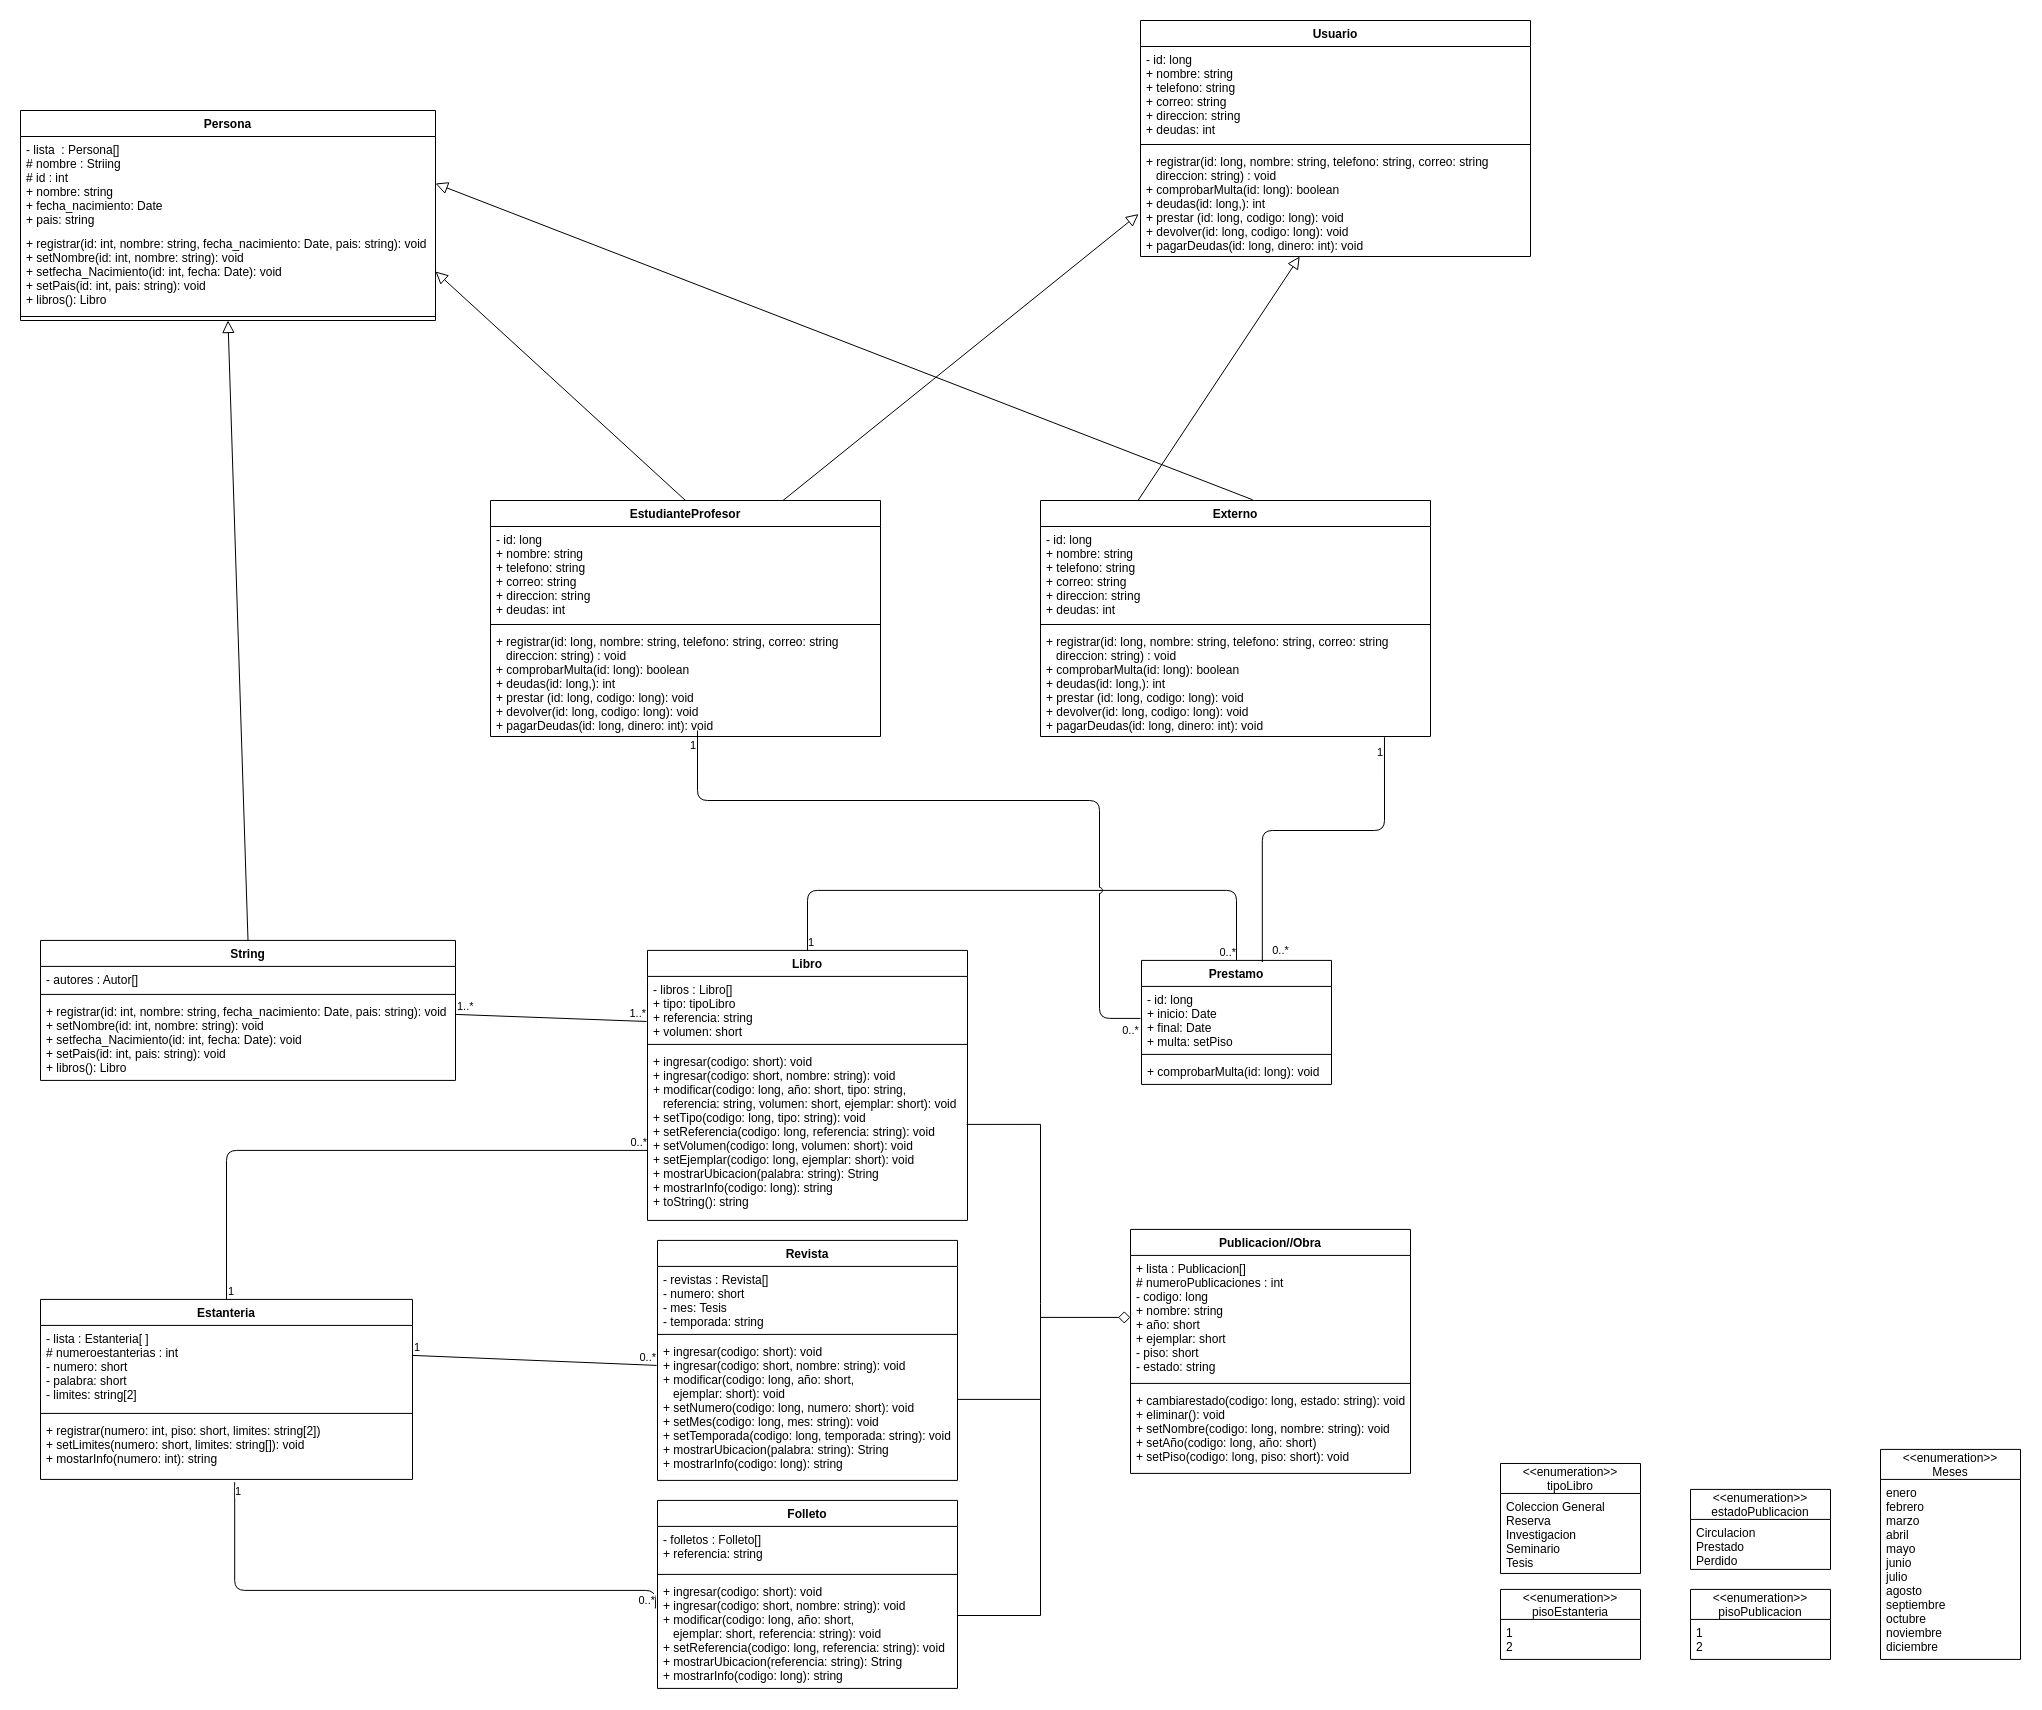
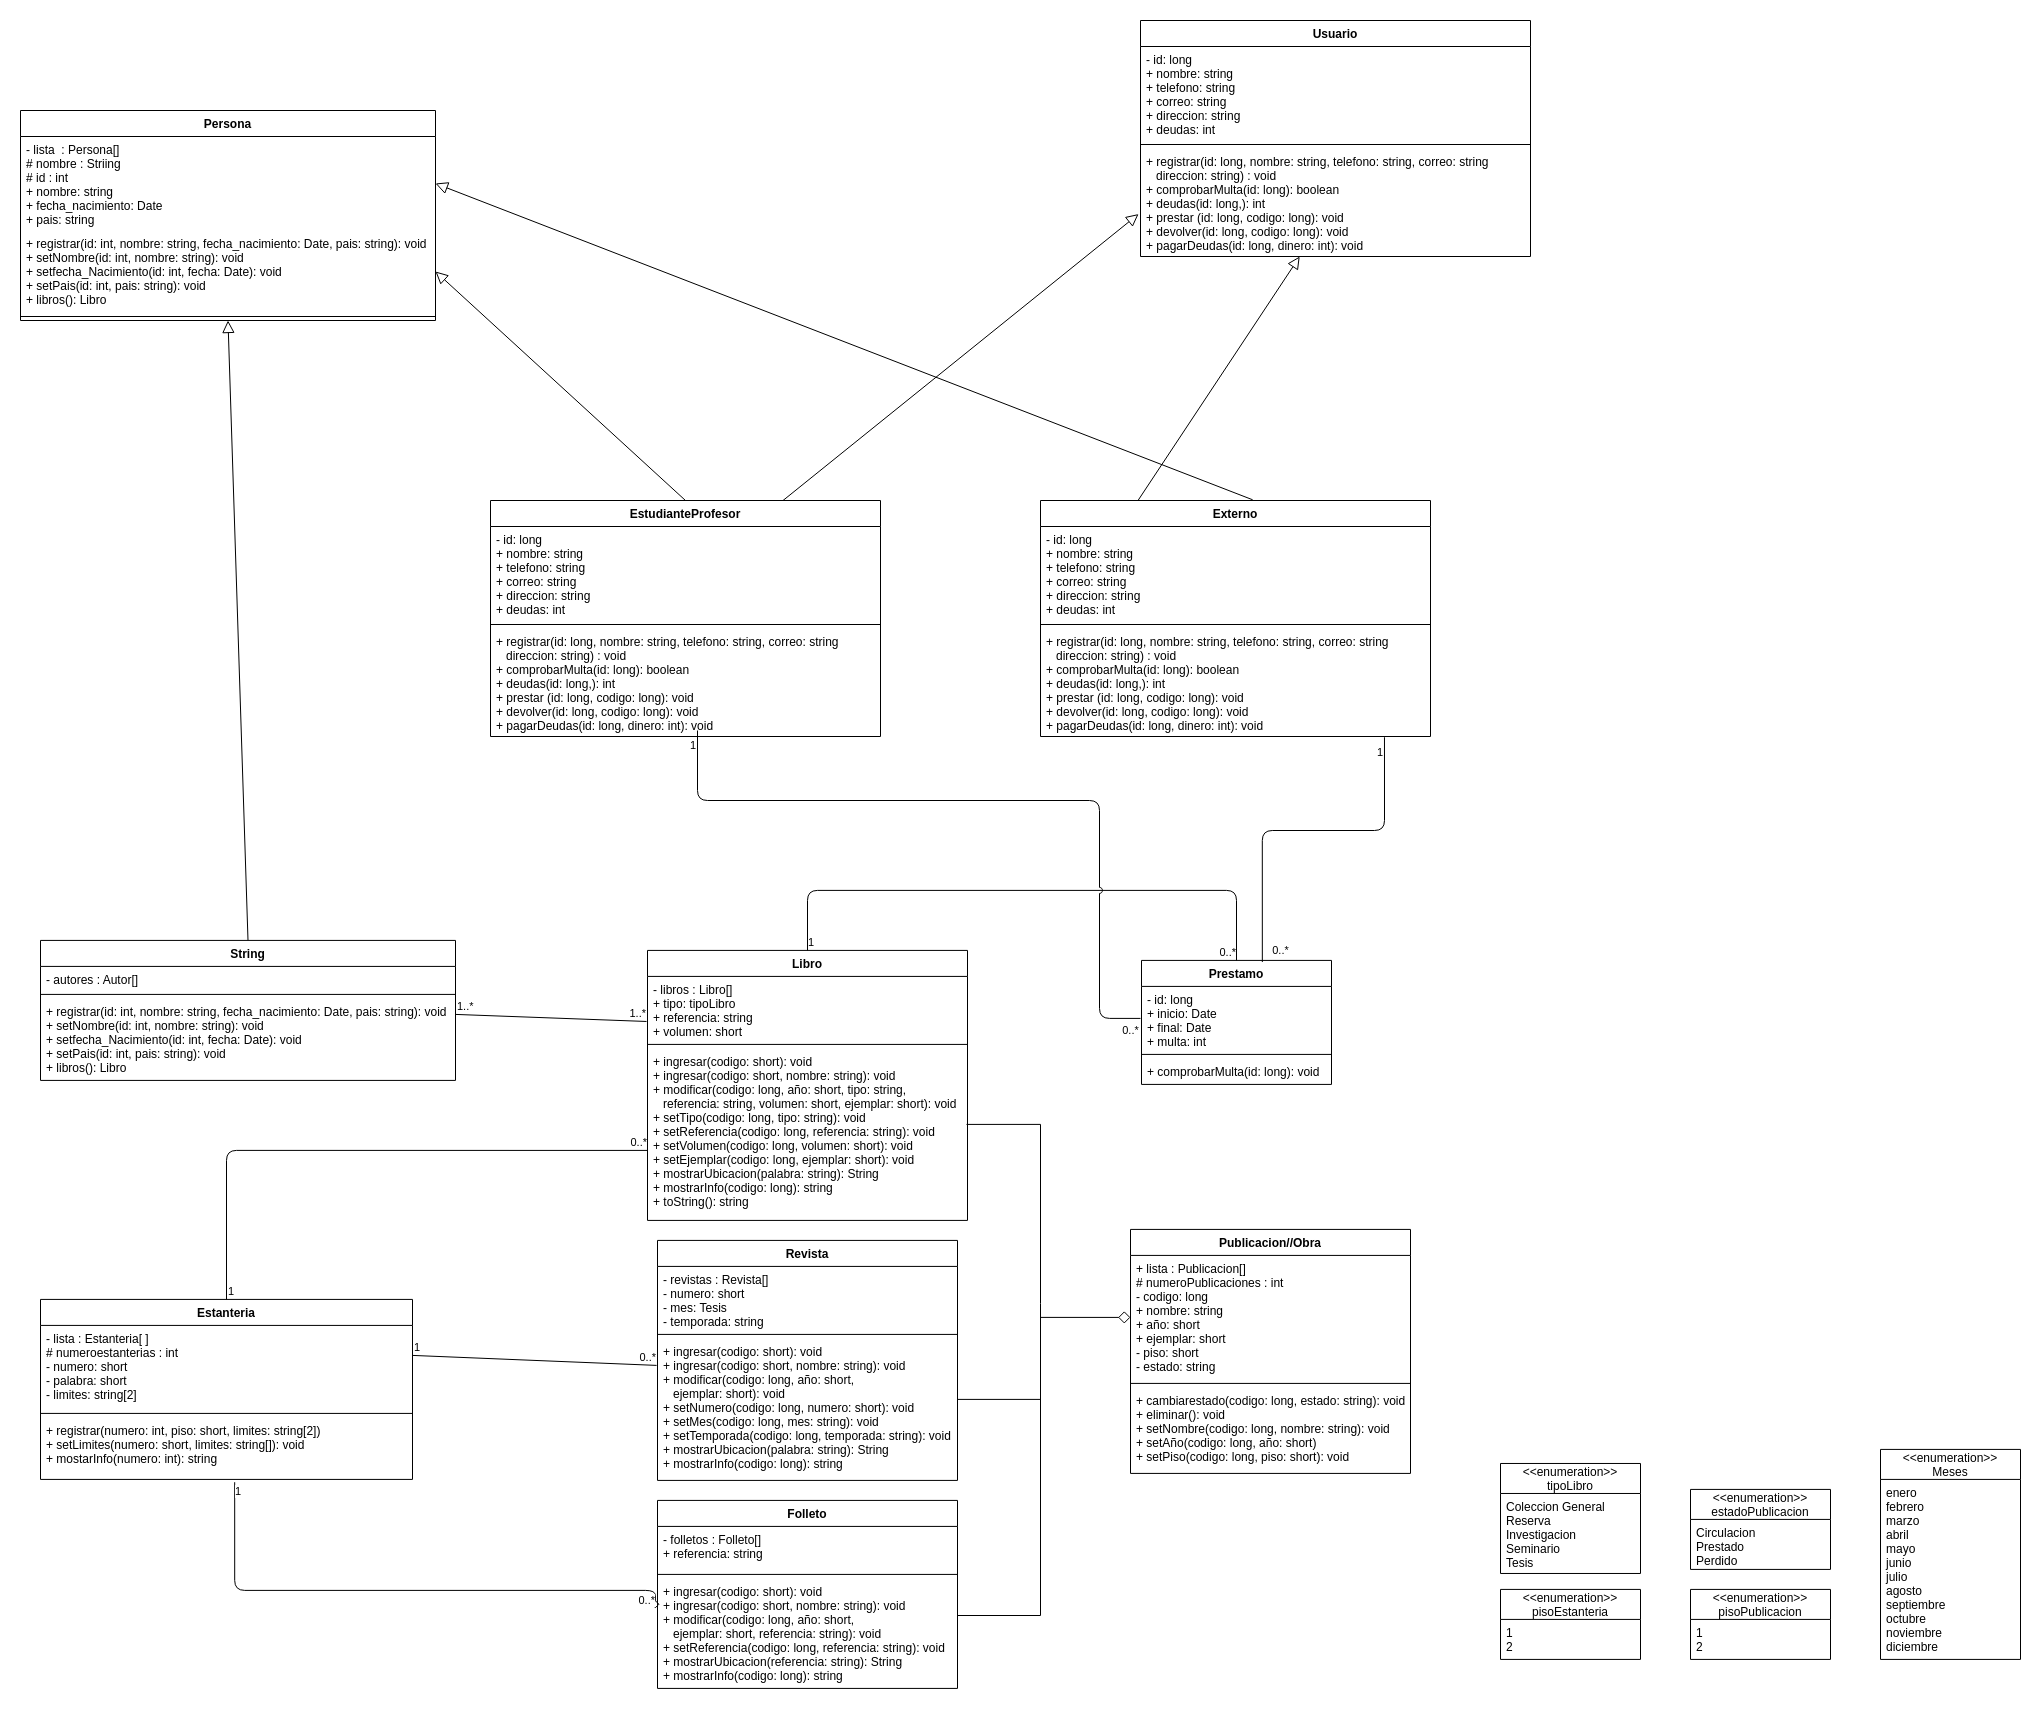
- <mxCell id="33" value="- id: long&#10;+ inicio: Date&#10;+ final: Date&#10;+ multa: setPiso" style="text;strokeColor=none;fillColor=none;align=left;verticalAlign=top;spacingLeft=4;spacingRight=4;overflow=hidden;rotatable=0;points=[[0,0.5],[1,0.5]];portConstraint=eastwest;" parent="32" vertex="1"><mxGeometry y="26" width="190" height="64" as="geometry" /></mxCell>
+ <mxCell id="33" value="- id: long&#10;+ inicio: Date&#10;+ final: Date&#10;+ multa: int" style="text;strokeColor=none;fillColor=none;align=left;verticalAlign=top;spacingLeft=4;spacingRight=4;overflow=hidden;rotatable=0;points=[[0,0.5],[1,0.5]];portConstraint=eastwest;" parent="32" vertex="1"><mxGeometry y="26" width="190" height="64" as="geometry" /></mxCell>
- <mxCell id="47" value="" style="endArrow=none;html=1;endFill=0;entryX=-0.007;entryY=0.273;entryDx=0;entryDy=0;entryPerimeter=0;edgeStyle=orthogonalEdgeStyle;exitX=0.522;exitY=1.045;exitDx=0;exitDy=0;exitPerimeter=0;" parent="1" source="14" target="22" edge="1"><mxGeometry relative="1" as="geometry"><mxPoint x="310" y="1469.92" as="sourcePoint" /><mxPoint x="621" y="1589.92" as="targetPoint" /><Array as="points"><mxPoint x="234" y="1589.92" /></Array></mxGeometry></mxCell>
+ <mxCell id="47" value="" style="endArrow=diamond;html=1;endFill=0;entryX=-0.007;entryY=0.273;entryDx=0;entryDy=0;entryPerimeter=0;edgeStyle=orthogonalEdgeStyle;exitX=0.522;exitY=1.045;exitDx=0;exitDy=0;exitPerimeter=0;" parent="1" source="14" target="22" edge="1"><mxGeometry relative="1" as="geometry"><mxPoint x="310" y="1469.92" as="sourcePoint" /><mxPoint x="621" y="1589.92" as="targetPoint" /><Array as="points"><mxPoint x="234" y="1589.92" /></Array></mxGeometry></mxCell>
